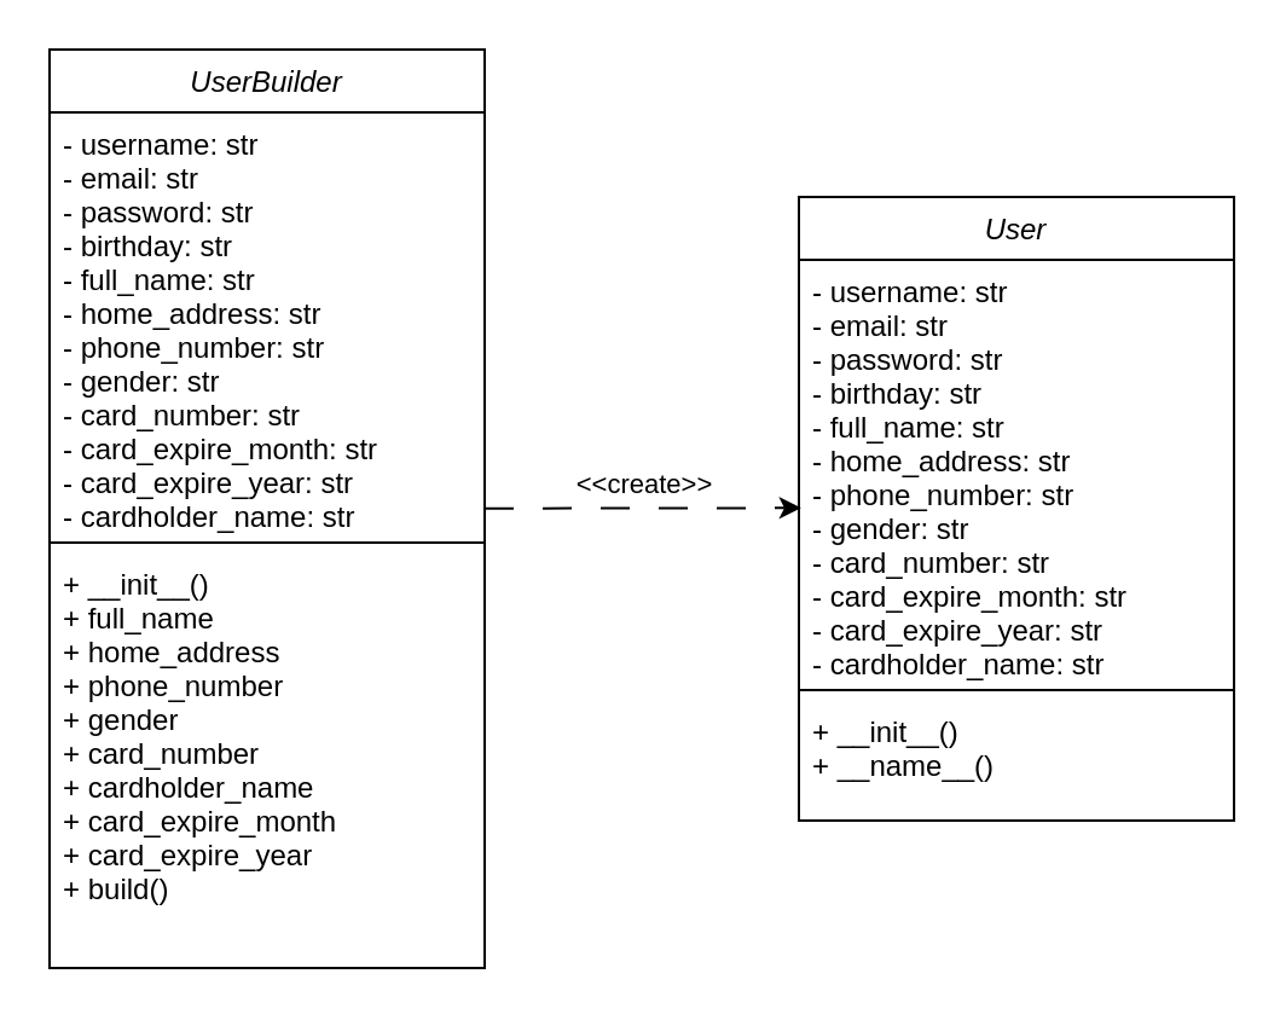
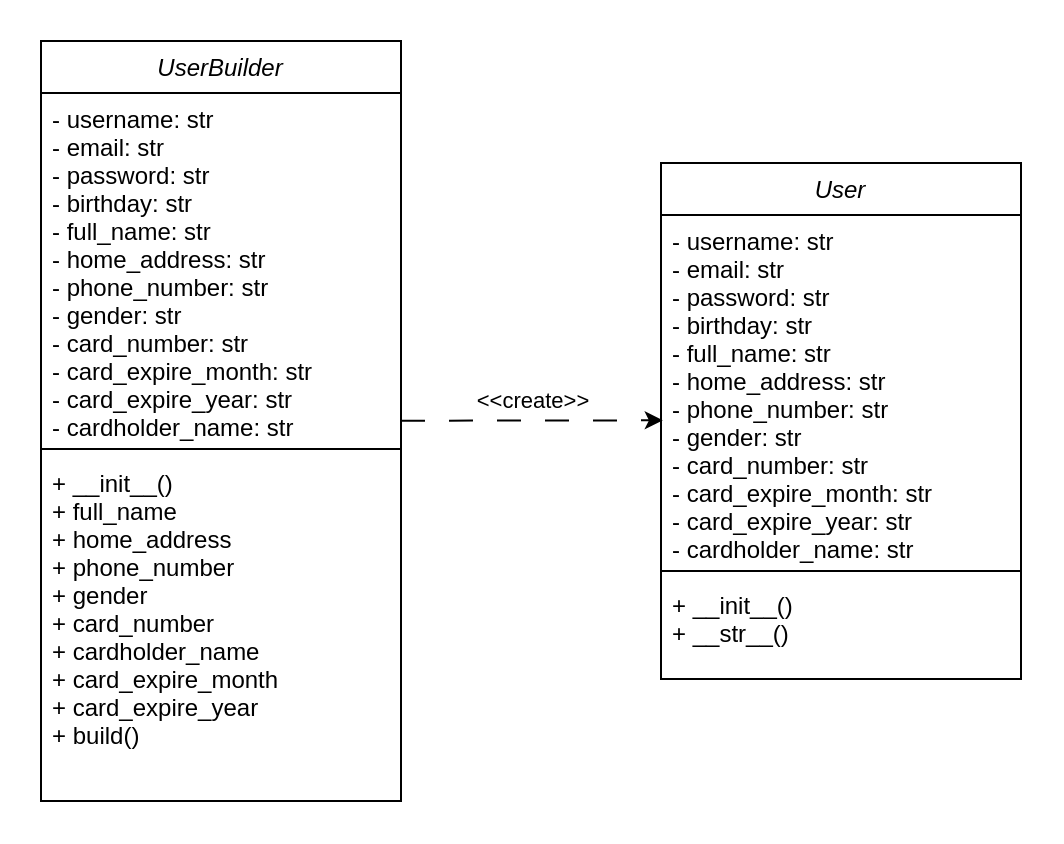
- <mxCell id="9" value="+ __init__()    &#10;+ __name__() " style="text;align=left;verticalAlign=top;spacingLeft=4;spacingRight=4;overflow=hidden;rotatable=0;points=[[0,0.5],[1,0.5]];portConstraint=eastwest;" vertex="1" parent="6"><mxGeometry y="208" width="180" height="42" as="geometry" /></mxCell>
+ <mxCell id="9" value="+ __init__()    &#10;+ __str__() " style="text;align=left;verticalAlign=top;spacingLeft=4;spacingRight=4;overflow=hidden;rotatable=0;points=[[0,0.5],[1,0.5]];portConstraint=eastwest;" vertex="1" parent="6"><mxGeometry y="208" width="180" height="42" as="geometry" /></mxCell>
